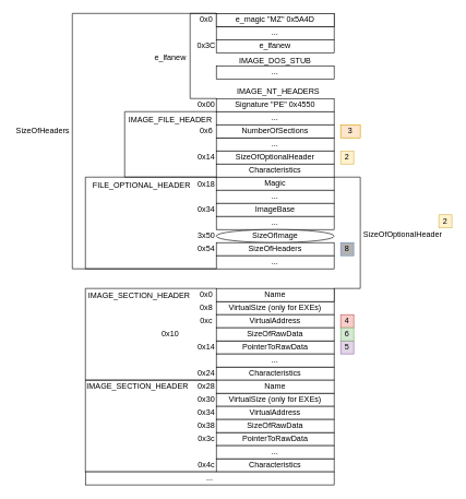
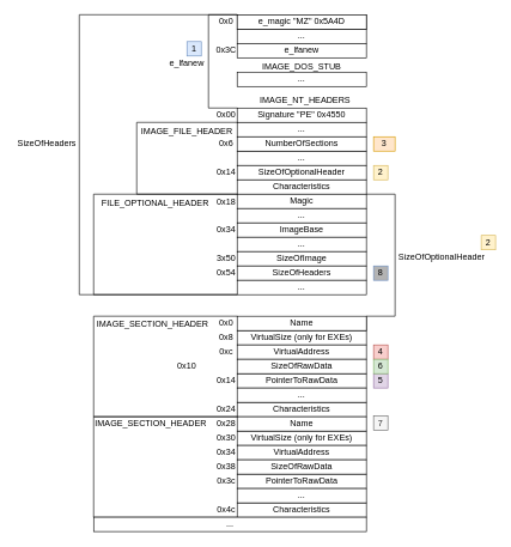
+ <mxCell id="34" value="1" style="text;html=1;strokeColor=#6c8ebf;fillColor=#dae8fc;align=center;verticalAlign=middle;whiteSpace=wrap;rounded=0;" vertex="1" parent="1"><mxGeometry x="260" y="57.5" width="20" height="20" as="geometry" /></mxCell>
- <mxCell id="31" value="SizeOfImage" style="ellipse;whiteSpace=wrap;html=1;" vertex="1" parent="1"><mxGeometry x="330" y="350" width="180" height="20" as="geometry" /></mxCell>
+ <mxCell id="31" value="SizeOfImage" style="rounded=0;whiteSpace=wrap;html=1;" vertex="1" parent="1"><mxGeometry x="330" y="350" width="180" height="20" as="geometry" /></mxCell>
+ <mxCell id="77" value="7" style="text;html=1;strokeColor=#666666;fillColor=#f5f5f5;align=center;verticalAlign=middle;whiteSpace=wrap;rounded=0;fontColor=#333333;" vertex="1" parent="1"><mxGeometry x="520" y="579" width="20" height="20" as="geometry" /></mxCell>
